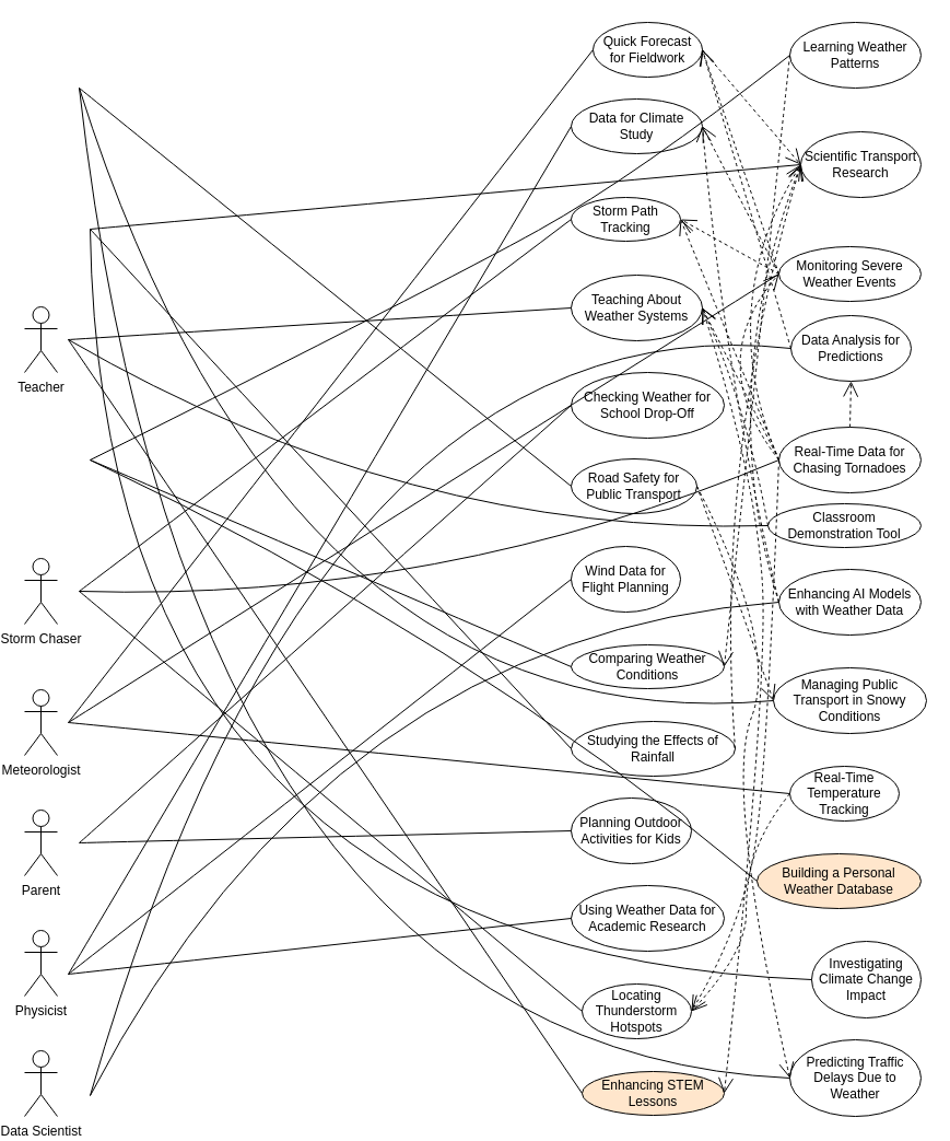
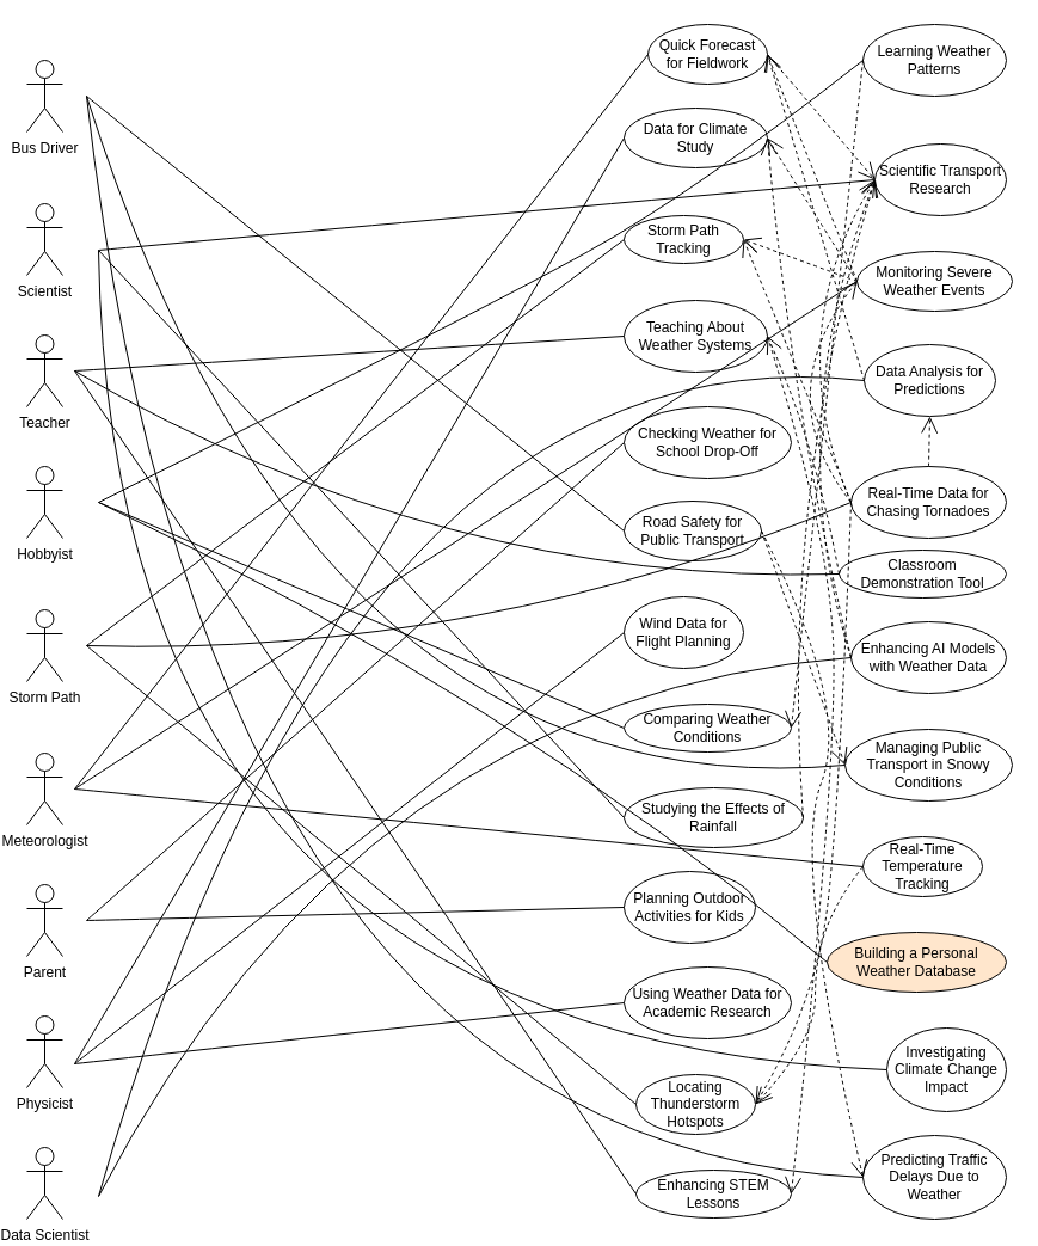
+ <mxCell id="2" value="Bus Driver" style="shape=umlActor;verticalLabelPosition=bottom;verticalAlign=top;html=1;outlineConnect=0;" parent="1" vertex="1"><mxGeometry x="20" y="50" width="30" height="60" as="geometry" /></mxCell>
+ <mxCell id="3" value="S&lt;span style=&quot;background-color: transparent; color: light-dark(rgb(0, 0, 0), rgb(255, 255, 255));&quot;&gt;cientist&lt;/span&gt;" style="shape=umlActor;verticalLabelPosition=bottom;verticalAlign=top;html=1;outlineConnect=0;" parent="1" vertex="1"><mxGeometry x="20" y="170" width="30" height="60" as="geometry" /></mxCell>
- <mxCell id="21" value="Monitoring Severe Weather Events" style="ellipse;whiteSpace=wrap;html=1;align=center;" parent="1" vertex="1"><mxGeometry x="710" y="225" width="130" height="50" as="geometry" /></mxCell>
+ <mxCell id="21" value="Monitoring Severe Weather Events" style="ellipse;whiteSpace=wrap;html=1;align=center;" parent="1" vertex="1"><mxGeometry x="715" y="210" width="130" height="50" as="geometry" /></mxCell>
- <mxCell id="38" value="" style="endArrow=open;endSize=12;dashed=1;html=1;rounded=0;fontSize=12;curved=1;entryX=1;entryY=0.5;entryDx=0;entryDy=0;exitX=0;exitY=0.5;exitDx=0;exitDy=0;" parent="1" source="25" target="10" edge="1"><mxGeometry width="160" relative="1" as="geometry"><mxPoint x="240" y="353" as="sourcePoint" /><mxPoint x="400" y="353" as="targetPoint" /></mxGeometry></mxCell>
+ <mxCell id="4" value="Hobbyist" style="shape=umlActor;verticalLabelPosition=bottom;verticalAlign=top;html=1;outlineConnect=0;" parent="1" vertex="1"><mxGeometry x="20" y="390" width="30" height="60" as="geometry" /></mxCell>
- <mxCell id="6" value="Storm Chaser" style="shape=umlActor;verticalLabelPosition=bottom;verticalAlign=top;html=1;outlineConnect=0;" parent="1" vertex="1"><mxGeometry x="20" y="510" width="30" height="60" as="geometry" /></mxCell>
+ <mxCell id="6" value="Storm Path" style="shape=umlActor;verticalLabelPosition=bottom;verticalAlign=top;html=1;outlineConnect=0;" parent="1" vertex="1"><mxGeometry x="20" y="510" width="30" height="60" as="geometry" /></mxCell>
- <mxCell id="31" value="Enhancing STEM Lessons" style="ellipse;whiteSpace=wrap;html=1;align=center;fillColor=#ffe6cc;" parent="1" vertex="1"><mxGeometry x="530" y="979" width="130" height="40" as="geometry" /></mxCell>
+ <mxCell id="31" value="Enhancing STEM Lessons" style="ellipse;whiteSpace=wrap;html=1;align=center;" parent="1" vertex="1"><mxGeometry x="530" y="979" width="130" height="40" as="geometry" /></mxCell>
